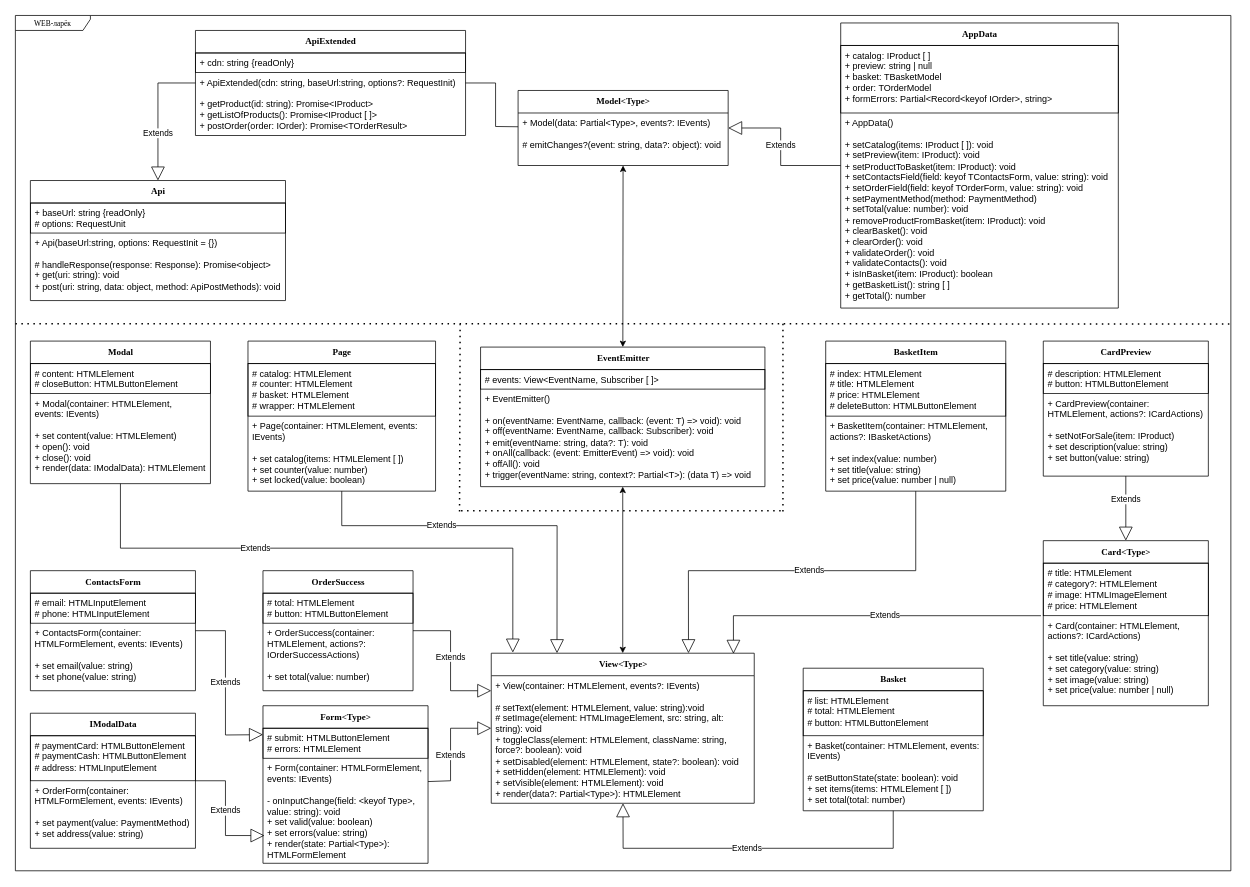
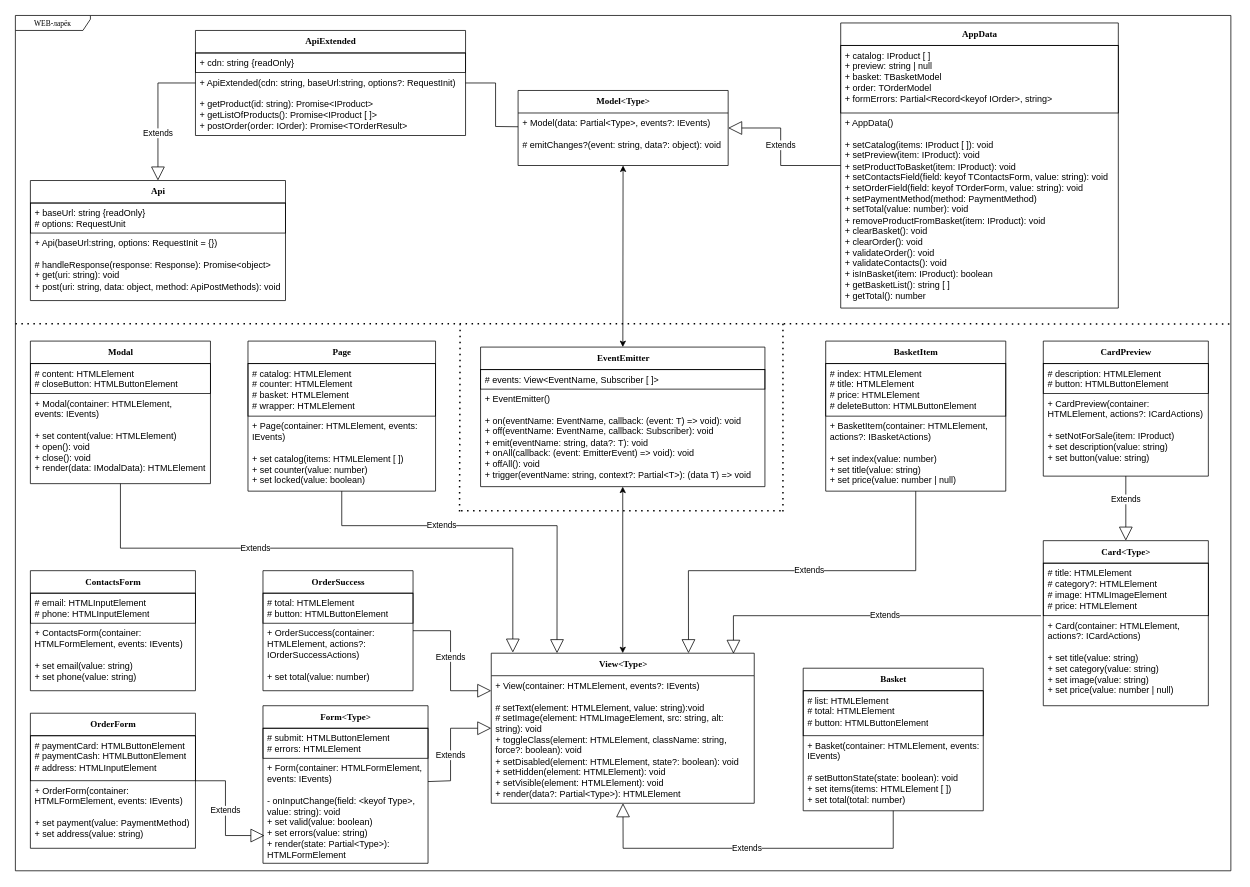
- <mxCell id="63" value="Extends" style="endArrow=block;endSize=16;endFill=0;html=1;rounded=0;entryX=0;entryY=0.214;entryDx=0;entryDy=0;entryPerimeter=0;" parent="1" source="40" target="35" edge="1"><mxGeometry x="-0.045" width="160" relative="1" as="geometry"><mxPoint x="-50" y="890" as="sourcePoint" /><mxPoint x="-230" y="845" as="targetPoint" /><Array as="points"><mxPoint x="300" y="840" /><mxPoint x="300" y="979" /></Array><mxPoint as="offset" /></mxGeometry></mxCell>
- <mxCell id="37" value="&lt;b&gt;&lt;font style=&quot;font-size: 12px;&quot;&gt;IModalData&lt;/font&gt;&lt;/b&gt;" style="swimlane;html=1;fontStyle=0;childLayout=stackLayout;horizontal=1;startSize=30;fillColor=none;horizontalStack=0;resizeParent=1;resizeLast=0;collapsible=1;marginBottom=0;swimlaneFillColor=#ffffff;rounded=0;shadow=0;comic=0;labelBackgroundColor=none;strokeWidth=1;fontFamily=Verdana;fontSize=10;align=center;" parent="1" vertex="1"><mxGeometry x="40" y="950" width="220" height="180" as="geometry" /></mxCell>
+ <mxCell id="37" value="&lt;b&gt;&lt;font style=&quot;font-size: 12px;&quot;&gt;OrderForm&lt;/font&gt;&lt;/b&gt;" style="swimlane;html=1;fontStyle=0;childLayout=stackLayout;horizontal=1;startSize=30;fillColor=none;horizontalStack=0;resizeParent=1;resizeLast=0;collapsible=1;marginBottom=0;swimlaneFillColor=#ffffff;rounded=0;shadow=0;comic=0;labelBackgroundColor=none;strokeWidth=1;fontFamily=Verdana;fontSize=10;align=center;" parent="1" vertex="1"><mxGeometry x="40" y="950" width="220" height="180" as="geometry" /></mxCell>
